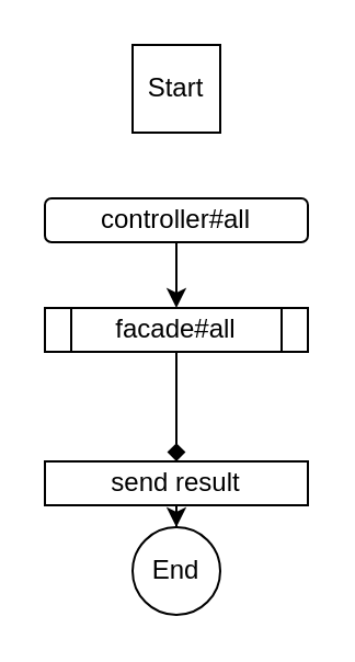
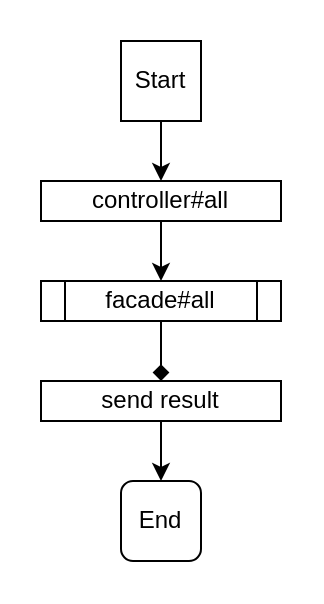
+ <mxCell id="2" style="edgeStyle=orthogonalEdgeStyle;rounded=0;orthogonalLoop=1;jettySize=auto;html=1;entryX=0.5;entryY=0;entryDx=0;entryDy=0;" edge="1" parent="1" source="3" target="5"><mxGeometry relative="1" as="geometry" /></mxCell>
- <mxCell id="5" value="controller#all" style="whiteSpace=wrap;html=1;rounded=1;" vertex="1" parent="1"><mxGeometry x="20" y="90" width="120" height="20" as="geometry" /></mxCell>
+ <mxCell id="5" value="controller#all" style="rounded=0;whiteSpace=wrap;html=1;" vertex="1" parent="1"><mxGeometry x="20" y="90" width="120" height="20" as="geometry" /></mxCell>
- <mxCell id="9" value="send result" style="rounded=0;whiteSpace=wrap;html=1;" vertex="1" parent="1"><mxGeometry x="20" y="210" width="120" height="20" as="geometry" /></mxCell>
+ <mxCell id="9" value="send result" style="rounded=0;whiteSpace=wrap;html=1;" vertex="1" parent="1"><mxGeometry x="20" y="190" width="120" height="20" as="geometry" /></mxCell>
- <mxCell id="10" value="End" style="ellipse;whiteSpace=wrap;html=1;aspect=fixed;" vertex="1" parent="1"><mxGeometry x="60" y="240" width="40" height="40" as="geometry" /></mxCell>
+ <mxCell id="10" value="End" style="whiteSpace=wrap;html=1;aspect=fixed;rounded=1;" vertex="1" parent="1"><mxGeometry x="60" y="240" width="40" height="40" as="geometry" /></mxCell>
